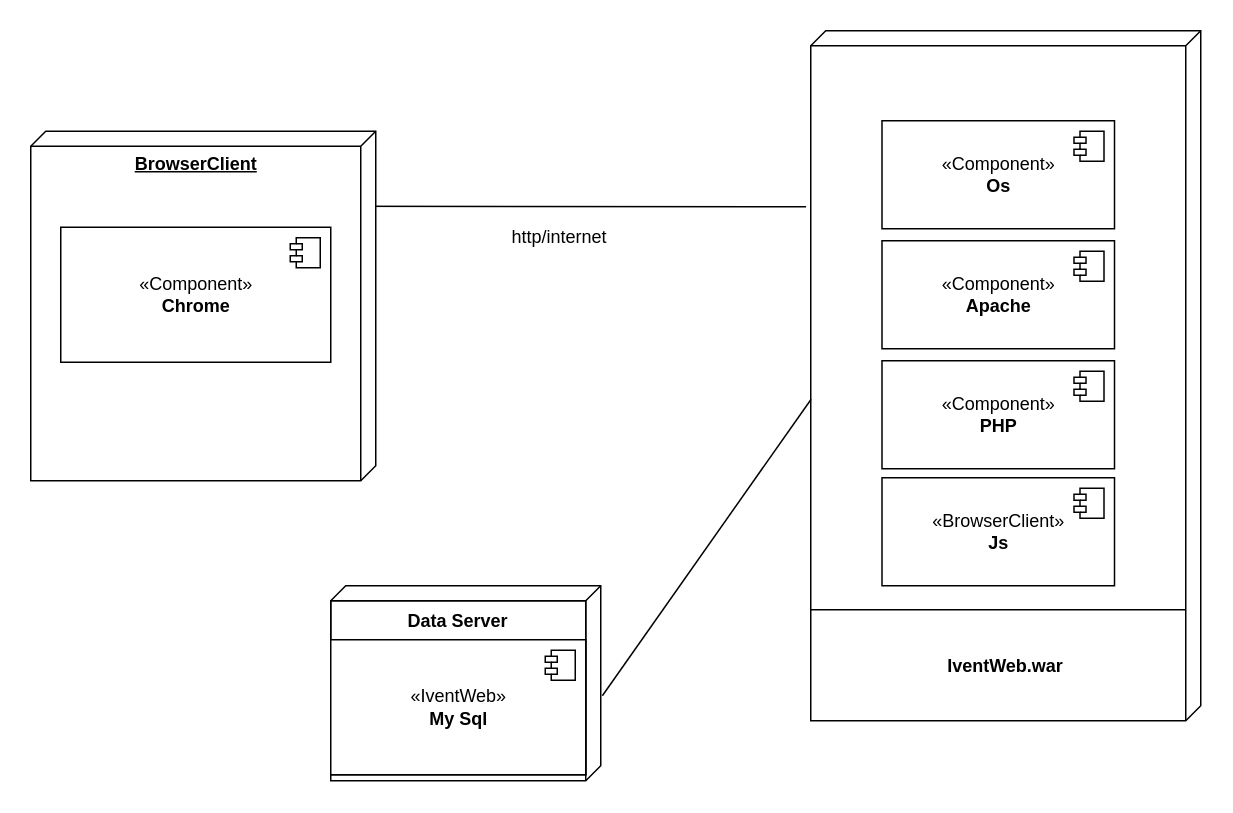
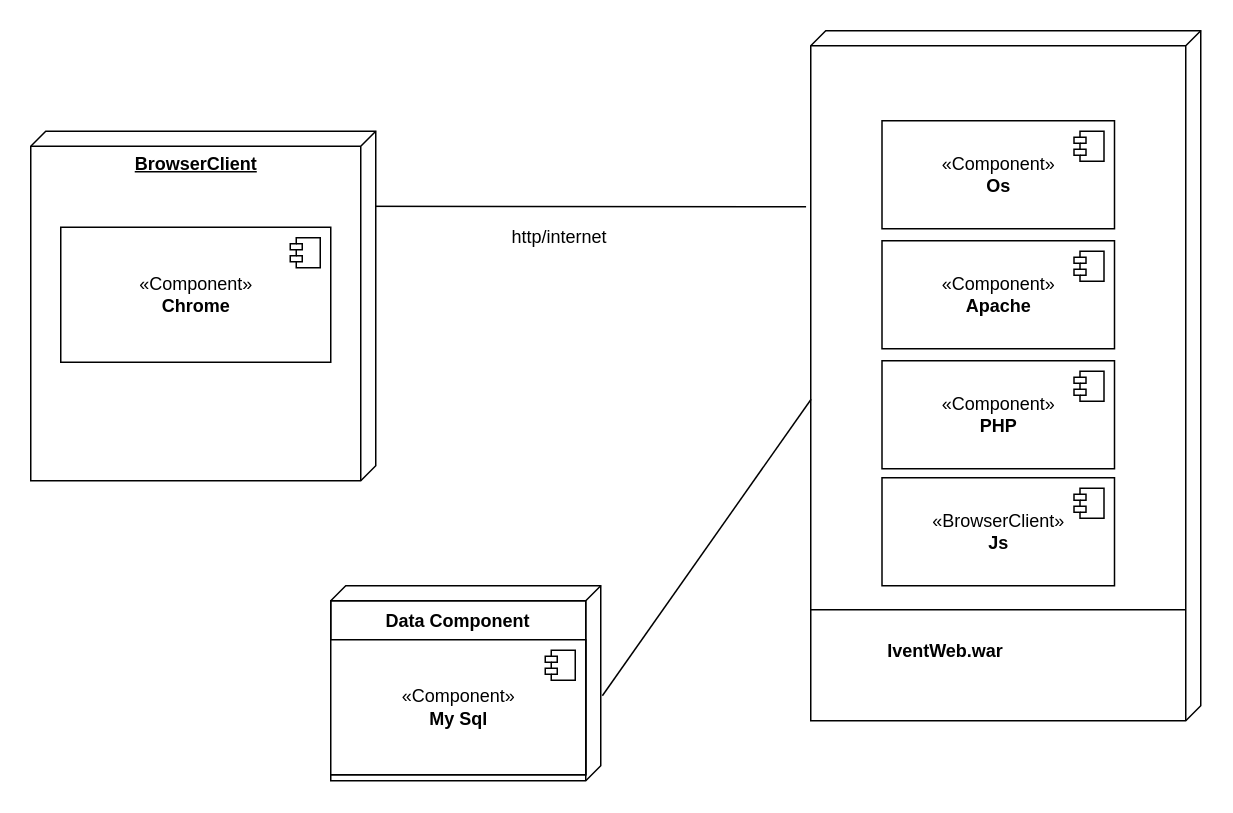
- <mxCell id="6" value="Data Server" style="swimlane;fontStyle=1;childLayout=stackLayout;horizontal=1;startSize=26;fillColor=none;horizontalStack=0;resizeParent=1;resizeParentMax=0;resizeLast=0;collapsible=1;marginBottom=0;" parent="1" vertex="1"><mxGeometry x="220" y="400" width="170" height="116" as="geometry" /></mxCell>
+ <mxCell id="6" value="Data Component" style="swimlane;fontStyle=1;childLayout=stackLayout;horizontal=1;startSize=26;fillColor=none;horizontalStack=0;resizeParent=1;resizeParentMax=0;resizeLast=0;collapsible=1;marginBottom=0;" parent="1" vertex="1"><mxGeometry x="220" y="400" width="170" height="116" as="geometry" /></mxCell>
- <mxCell id="13" value="IventWeb.war" style="text;align=center;fontStyle=1;verticalAlign=middle;spacingLeft=3;spacingRight=3;strokeColor=none;rotatable=0;points=[[0,0.5],[1,0.5]];portConstraint=eastwest;" parent="1" vertex="1"><mxGeometry x="622.5" y="430" width="95" height="26" as="geometry" /></mxCell>
+ <mxCell id="13" value="IventWeb.war" style="text;align=center;fontStyle=1;verticalAlign=middle;spacingLeft=3;spacingRight=3;strokeColor=none;rotatable=0;points=[[0,0.5],[1,0.5]];portConstraint=eastwest;" parent="1" vertex="1"><mxGeometry x="582.5" y="420" width="95" height="26" as="geometry" /></mxCell>
- <mxCell id="7" value="«IventWeb»&lt;br&gt;&lt;b&gt;My Sql&lt;/b&gt;" style="html=1;dropTarget=0;" parent="6" vertex="1"><mxGeometry y="26" width="170" height="90" as="geometry" /></mxCell>
+ <mxCell id="7" value="«Component»&lt;br&gt;&lt;b&gt;My Sql&lt;/b&gt;" style="html=1;dropTarget=0;" parent="6" vertex="1"><mxGeometry y="26" width="170" height="90" as="geometry" /></mxCell>
